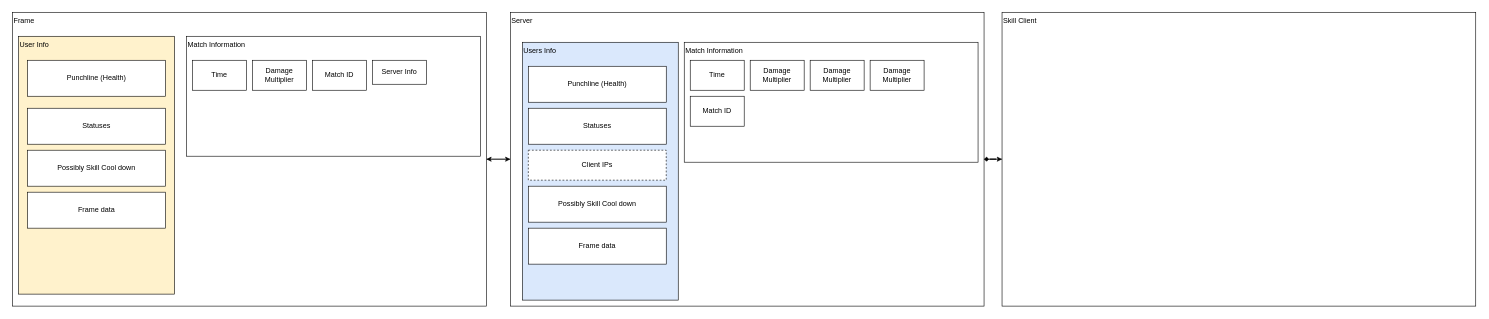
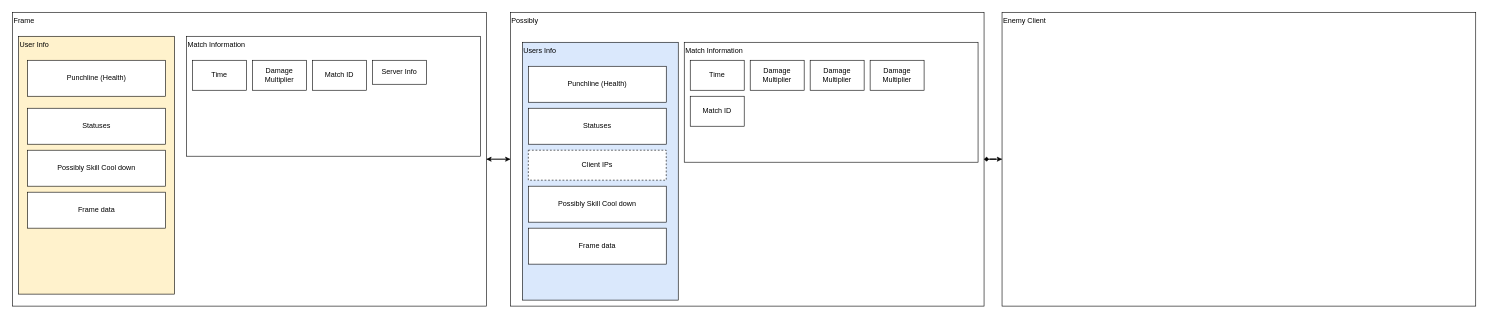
- <mxCell id="6" value="Server" style="rounded=0;whiteSpace=wrap;html=1;align=left;verticalAlign=top;" vertex="1" parent="1"><mxGeometry x="850" y="20" width="790" height="490" as="geometry" /></mxCell>
+ <mxCell id="6" value="Possibly" style="rounded=0;whiteSpace=wrap;html=1;align=left;verticalAlign=top;" vertex="1" parent="1"><mxGeometry x="850" y="20" width="790" height="490" as="geometry" /></mxCell>
- <mxCell id="30" value="Skill Client" style="rounded=0;whiteSpace=wrap;html=1;align=left;verticalAlign=top;" vertex="1" parent="1"><mxGeometry x="1670" y="20" width="790" height="490" as="geometry" /></mxCell>
+ <mxCell id="30" value="Enemy Client" style="rounded=0;whiteSpace=wrap;html=1;align=left;verticalAlign=top;" vertex="1" parent="1"><mxGeometry x="1670" y="20" width="790" height="490" as="geometry" /></mxCell>
